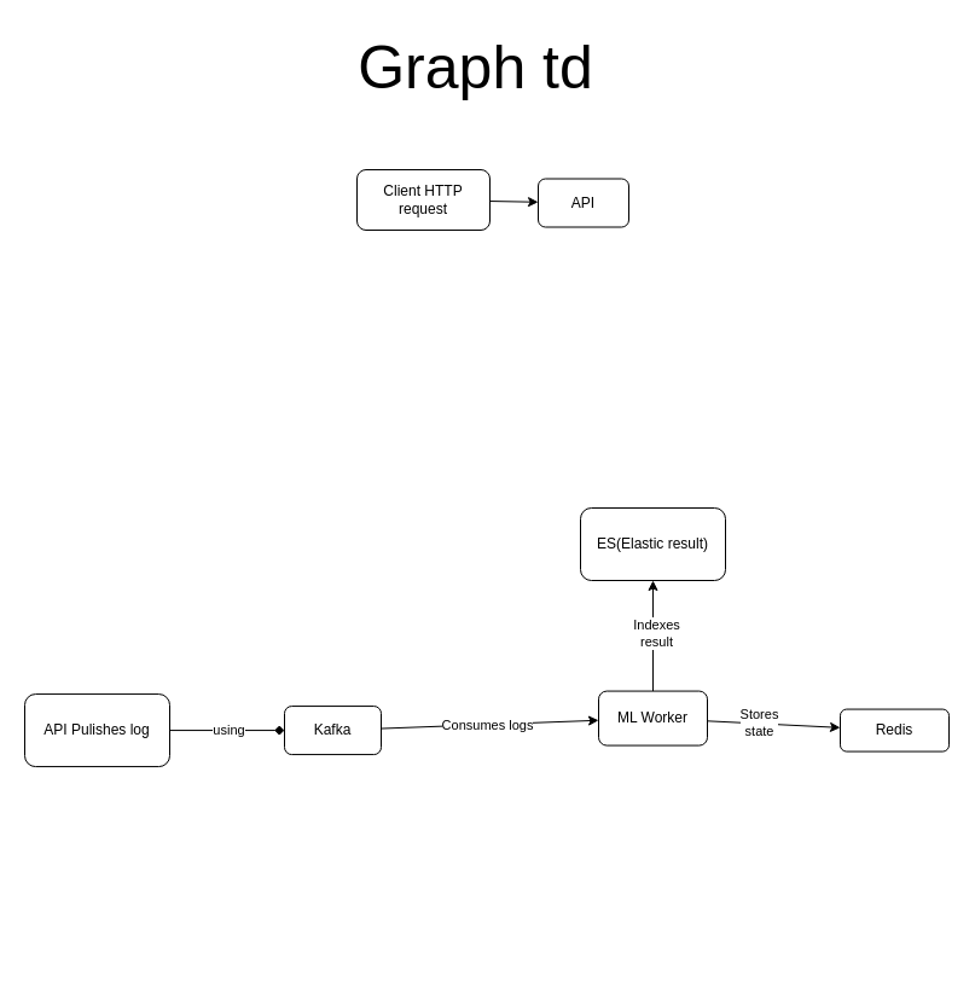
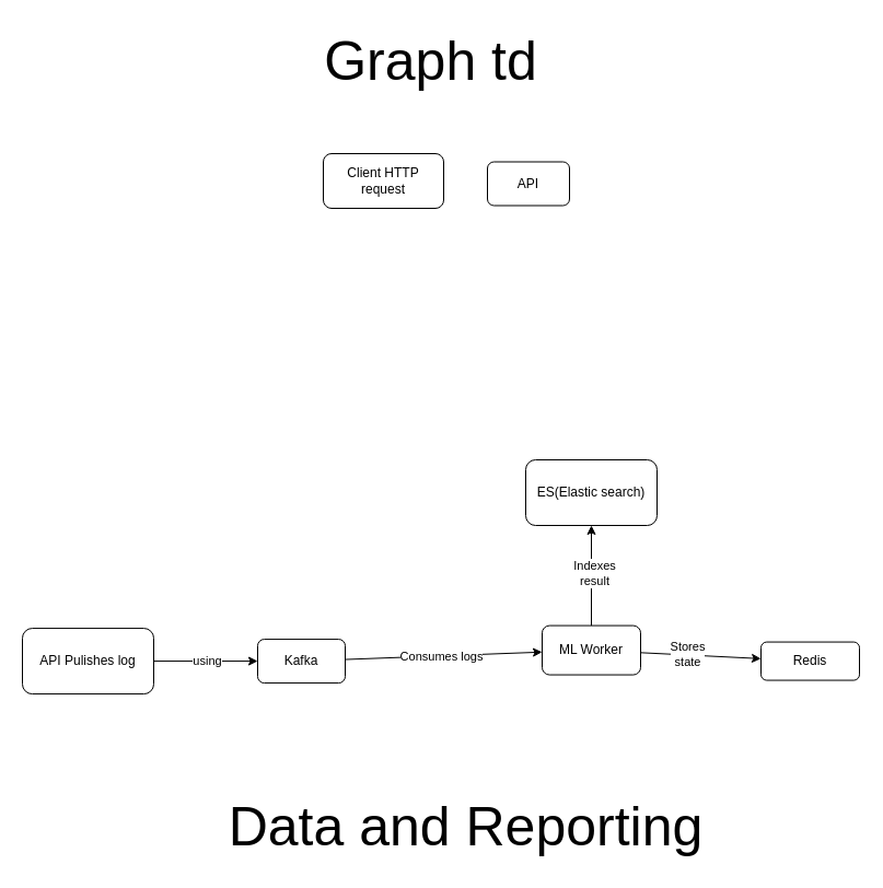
- <mxCell id="2" value="" style="edgeStyle=none;html=1;" edge="1" parent="1" source="3" target="4"><mxGeometry relative="1" as="geometry"><Array as="points" /></mxGeometry></mxCell>
- <mxCell id="17" value="ES(Elastic result)" style="whiteSpace=wrap;html=1;rounded=1;" vertex="1" parent="1"><mxGeometry x="480" y="420" width="120" height="60" as="geometry" /></mxCell>
+ <mxCell id="17" value="ES(Elastic search)" style="whiteSpace=wrap;html=1;rounded=1;" vertex="1" parent="1"><mxGeometry x="480" y="420" width="120" height="60" as="geometry" /></mxCell>
- <mxCell id="5" style="edgeStyle=none;html=1;exitX=1;exitY=0.5;exitDx=0;exitDy=0;endArrow=diamond;" edge="1" parent="1" source="7" target="10"><mxGeometry relative="1" as="geometry" /></mxCell>
+ <mxCell id="5" style="edgeStyle=none;html=1;exitX=1;exitY=0.5;exitDx=0;exitDy=0;" edge="1" parent="1" source="7" target="10"><mxGeometry relative="1" as="geometry" /></mxCell>
+ <mxCell id="18" value="Data and Reporting" style="text;html=1;align=center;verticalAlign=middle;resizable=0;points=[];autosize=1;strokeColor=none;fillColor=none;fontSize=50;" vertex="1" parent="1"><mxGeometry x="195" y="720" width="460" height="70" as="geometry" /></mxCell>
